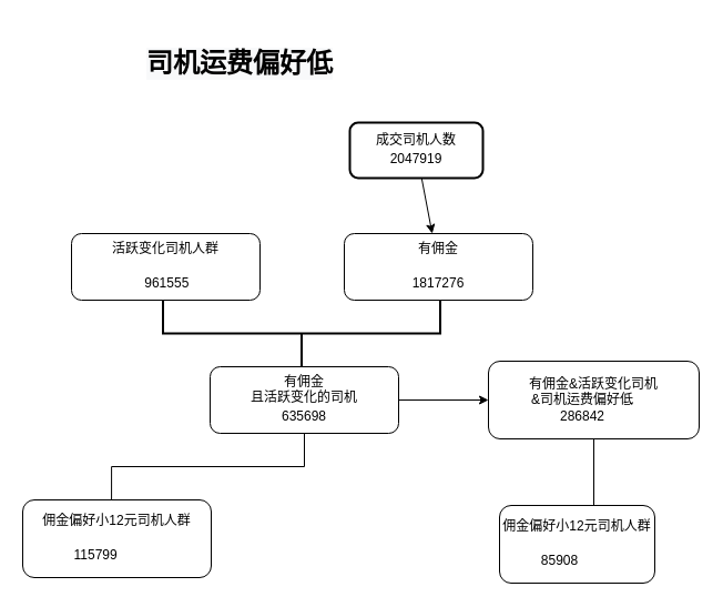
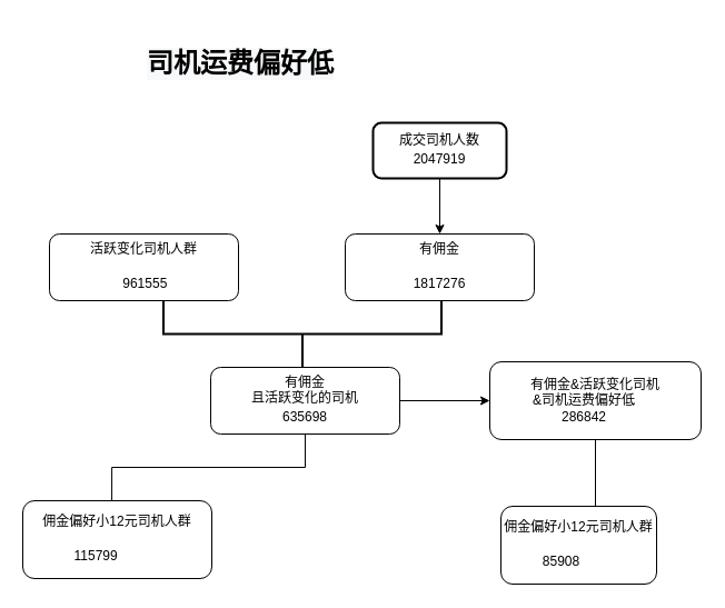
- <mxCell id="13" value="&lt;span style=&quot;&quot;&gt;成交司机人数&lt;/span&gt;&lt;br style=&quot;&quot;&gt;&lt;table style=&quot;&quot; width=&quot;96&quot; cellspacing=&quot;0&quot; cellpadding=&quot;0&quot; border=&quot;0&quot;&gt;&lt;tbody&gt;&lt;tr style=&quot;height: 14pt;&quot; height=&quot;19&quot;&gt;&lt;td style=&quot;height: 14pt; width: 72pt;&quot; width=&quot;96&quot; height=&quot;19&quot;&gt;2047919&lt;/td&gt;&lt;/tr&gt;&lt;/tbody&gt;&lt;/table&gt;" style="rounded=1;whiteSpace=wrap;html=1;align=center;strokeWidth=2;" parent="1" vertex="1"><mxGeometry x="315" y="110" width="120" height="50" as="geometry" /></mxCell>
+ <mxCell id="13" value="&lt;span style=&quot;&quot;&gt;成交司机人数&lt;/span&gt;&lt;br style=&quot;&quot;&gt;&lt;table style=&quot;&quot; width=&quot;96&quot; cellspacing=&quot;0&quot; cellpadding=&quot;0&quot; border=&quot;0&quot;&gt;&lt;tbody&gt;&lt;tr style=&quot;height: 14pt;&quot; height=&quot;19&quot;&gt;&lt;td style=&quot;height: 14pt; width: 72pt;&quot; width=&quot;96&quot; height=&quot;19&quot;&gt;2047919&lt;/td&gt;&lt;/tr&gt;&lt;/tbody&gt;&lt;/table&gt;" style="rounded=1;whiteSpace=wrap;html=1;align=center;strokeWidth=2;" parent="1" vertex="1"><mxGeometry x="335" y="110" width="120" height="50" as="geometry" /></mxCell>
- <mxCell id="3" value="活跃变化司机人群&lt;br&gt;&lt;table width=&quot;96&quot; cellspacing=&quot;0&quot; cellpadding=&quot;0&quot; border=&quot;0&quot;&gt;&lt;tbody&gt;&lt;tr style=&quot;height:14.0pt&quot; height=&quot;19&quot;&gt;  &lt;td style=&quot;height:14.0pt;width:72pt&quot; width=&quot;96&quot; height=&quot;19&quot;&gt;&lt;table style=&quot;border-collapse:&lt;br/&gt; collapse;width:52pt&quot; width=&quot;69&quot; cellspacing=&quot;0&quot; cellpadding=&quot;0&quot; border=&quot;0&quot;&gt;&lt;tbody&gt;&lt;tr style=&quot;height:14.0pt&quot; height=&quot;19&quot;&gt;&lt;br/&gt;  &lt;td style=&quot;height:14.0pt;width:52pt&quot; width=&quot;69&quot; align=&quot;right&quot; height=&quot;19&quot;&gt;961555&lt;/td&gt;&lt;/tr&gt;&lt;/tbody&gt;&lt;/table&gt;&lt;/td&gt;&lt;/tr&gt;&lt;/tbody&gt;&lt;/table&gt;" style="rounded=1;whiteSpace=wrap;html=1;fontSize=12;glass=0;strokeWidth=1;shadow=0;align=center;" parent="1" vertex="1"><mxGeometry x="64" y="210" width="170" height="60" as="geometry" /></mxCell>
+ <mxCell id="3" value="活跃变化司机人群&lt;br&gt;&lt;table width=&quot;96&quot; cellspacing=&quot;0&quot; cellpadding=&quot;0&quot; border=&quot;0&quot;&gt;&lt;tbody&gt;&lt;tr style=&quot;height:14.0pt&quot; height=&quot;19&quot;&gt;  &lt;td style=&quot;height:14.0pt;width:72pt&quot; width=&quot;96&quot; height=&quot;19&quot;&gt;&lt;table style=&quot;border-collapse:&lt;br/&gt; collapse;width:52pt&quot; width=&quot;69&quot; cellspacing=&quot;0&quot; cellpadding=&quot;0&quot; border=&quot;0&quot;&gt;&lt;tbody&gt;&lt;tr style=&quot;height:14.0pt&quot; height=&quot;19&quot;&gt;&lt;br/&gt;  &lt;td style=&quot;height:14.0pt;width:52pt&quot; width=&quot;69&quot; align=&quot;right&quot; height=&quot;19&quot;&gt;961555&lt;/td&gt;&lt;/tr&gt;&lt;/tbody&gt;&lt;/table&gt;&lt;/td&gt;&lt;/tr&gt;&lt;/tbody&gt;&lt;/table&gt;" style="rounded=1;whiteSpace=wrap;html=1;fontSize=12;glass=0;strokeWidth=1;shadow=0;align=center;" parent="1" vertex="1"><mxGeometry x="44" y="210" width="170" height="60" as="geometry" /></mxCell>
